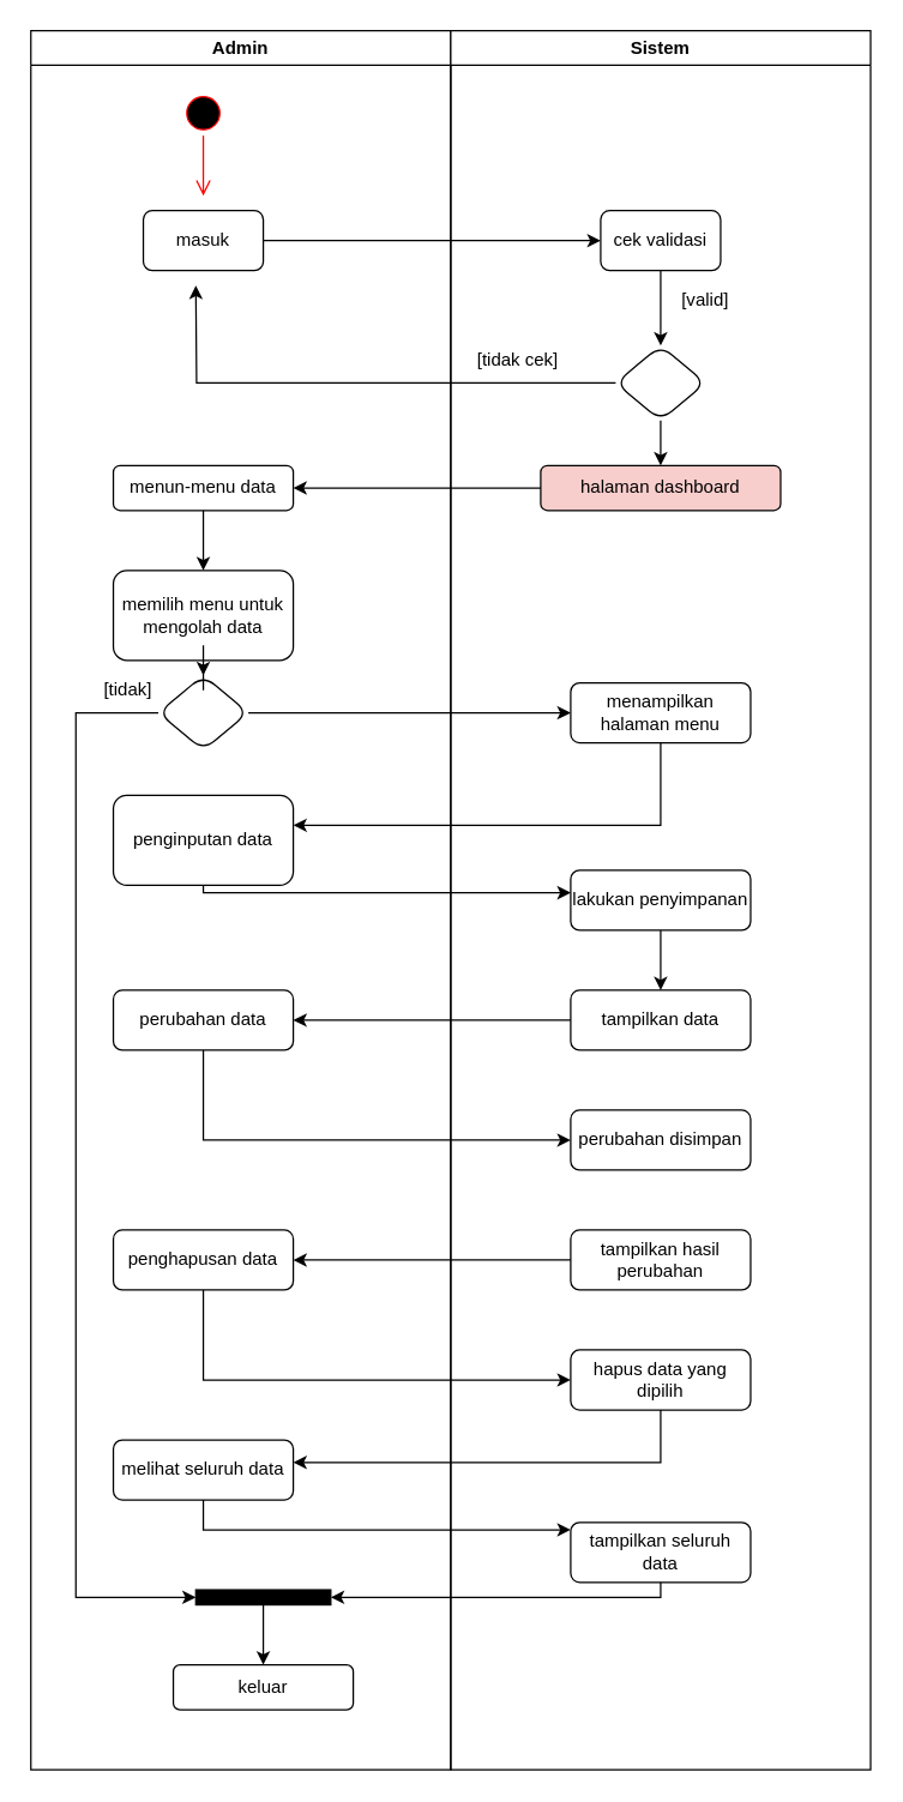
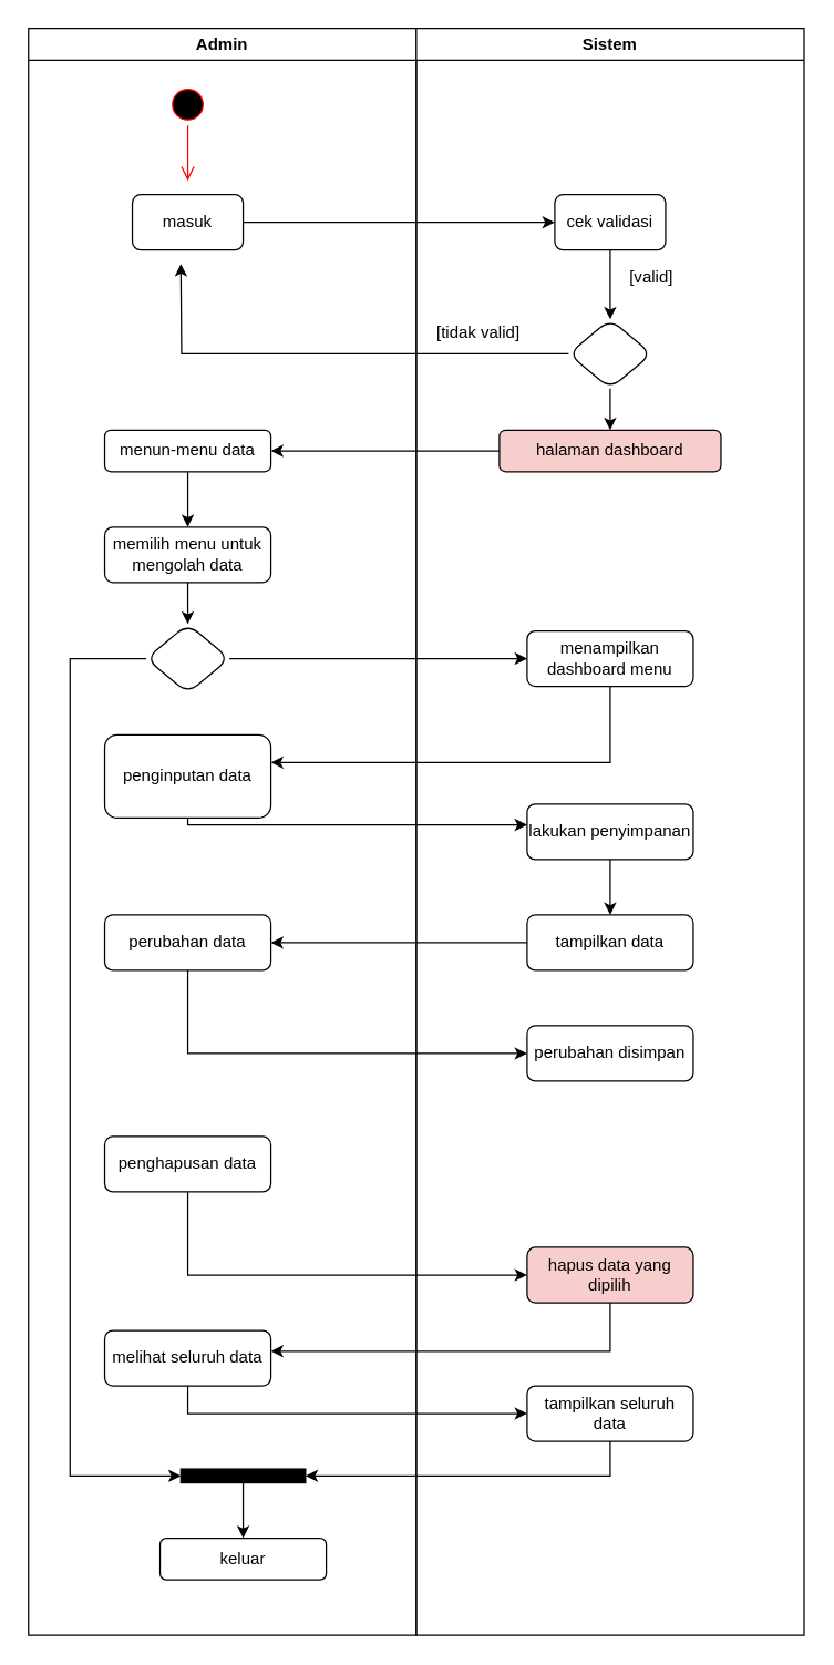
- <mxCell id="25" value="[tidak cek]" style="text;html=1;strokeColor=none;fillColor=none;align=center;verticalAlign=middle;whiteSpace=wrap;rounded=0;" vertex="1" parent="20"><mxGeometry y="210" width="90" height="20" as="geometry" /></mxCell>
+ <mxCell id="25" value="[tidak valid]" style="text;html=1;strokeColor=none;fillColor=none;align=center;verticalAlign=middle;whiteSpace=wrap;rounded=0;" vertex="1" parent="20"><mxGeometry y="210" width="90" height="20" as="geometry" /></mxCell>
- <mxCell id="7" value="memilih menu untuk mengolah data" style="whiteSpace=wrap;html=1;rounded=1;" vertex="1" parent="2"><mxGeometry x="55" y="360" width="120" height="60" as="geometry" /></mxCell>
+ <mxCell id="7" value="memilih menu untuk mengolah data" style="whiteSpace=wrap;html=1;rounded=1;" vertex="1" parent="2"><mxGeometry x="55" y="360" width="120" height="40" as="geometry" /></mxCell>
- <mxCell id="16" value="[tidak]" style="text;html=1;strokeColor=none;fillColor=none;align=center;verticalAlign=middle;whiteSpace=wrap;rounded=0;" vertex="1" parent="2"><mxGeometry x="45" y="430" width="40" height="20" as="geometry" /></mxCell>
- <mxCell id="28" value="menampilkan halaman menu" style="whiteSpace=wrap;html=1;rounded=1;" vertex="1" parent="20"><mxGeometry x="80" y="435" width="120" height="40" as="geometry" /></mxCell>
+ <mxCell id="28" value="menampilkan dashboard menu" style="whiteSpace=wrap;html=1;rounded=1;" vertex="1" parent="20"><mxGeometry x="80" y="435" width="120" height="40" as="geometry" /></mxCell>
- <mxCell id="44" value="" style="edgeStyle=orthogonalEdgeStyle;rounded=0;orthogonalLoop=1;jettySize=auto;html=1;" edge="1" parent="1" source="32" target="14"><mxGeometry relative="1" as="geometry" /></mxCell>
- <mxCell id="32" value="tampilkan hasil perubahan" style="whiteSpace=wrap;html=1;rounded=1;" vertex="1" parent="20"><mxGeometry x="80" y="800" width="120" height="40" as="geometry" /></mxCell>
- <mxCell id="33" value="hapus data yang dipilih" style="whiteSpace=wrap;html=1;rounded=1;" vertex="1" parent="20"><mxGeometry x="80" y="880" width="120" height="40" as="geometry" /></mxCell>
+ <mxCell id="33" value="hapus data yang dipilih" style="whiteSpace=wrap;html=1;rounded=1;fillColor=#f8cecc;" vertex="1" parent="20"><mxGeometry x="80" y="880" width="120" height="40" as="geometry" /></mxCell>
- <mxCell id="34" value="tampilkan seluruh data" style="whiteSpace=wrap;html=1;rounded=1;" vertex="1" parent="20"><mxGeometry x="80" y="995" width="120" height="40" as="geometry" /></mxCell>
+ <mxCell id="34" value="tampilkan seluruh data" style="whiteSpace=wrap;html=1;rounded=1;" vertex="1" parent="20"><mxGeometry x="80" y="980" width="120" height="40" as="geometry" /></mxCell>
